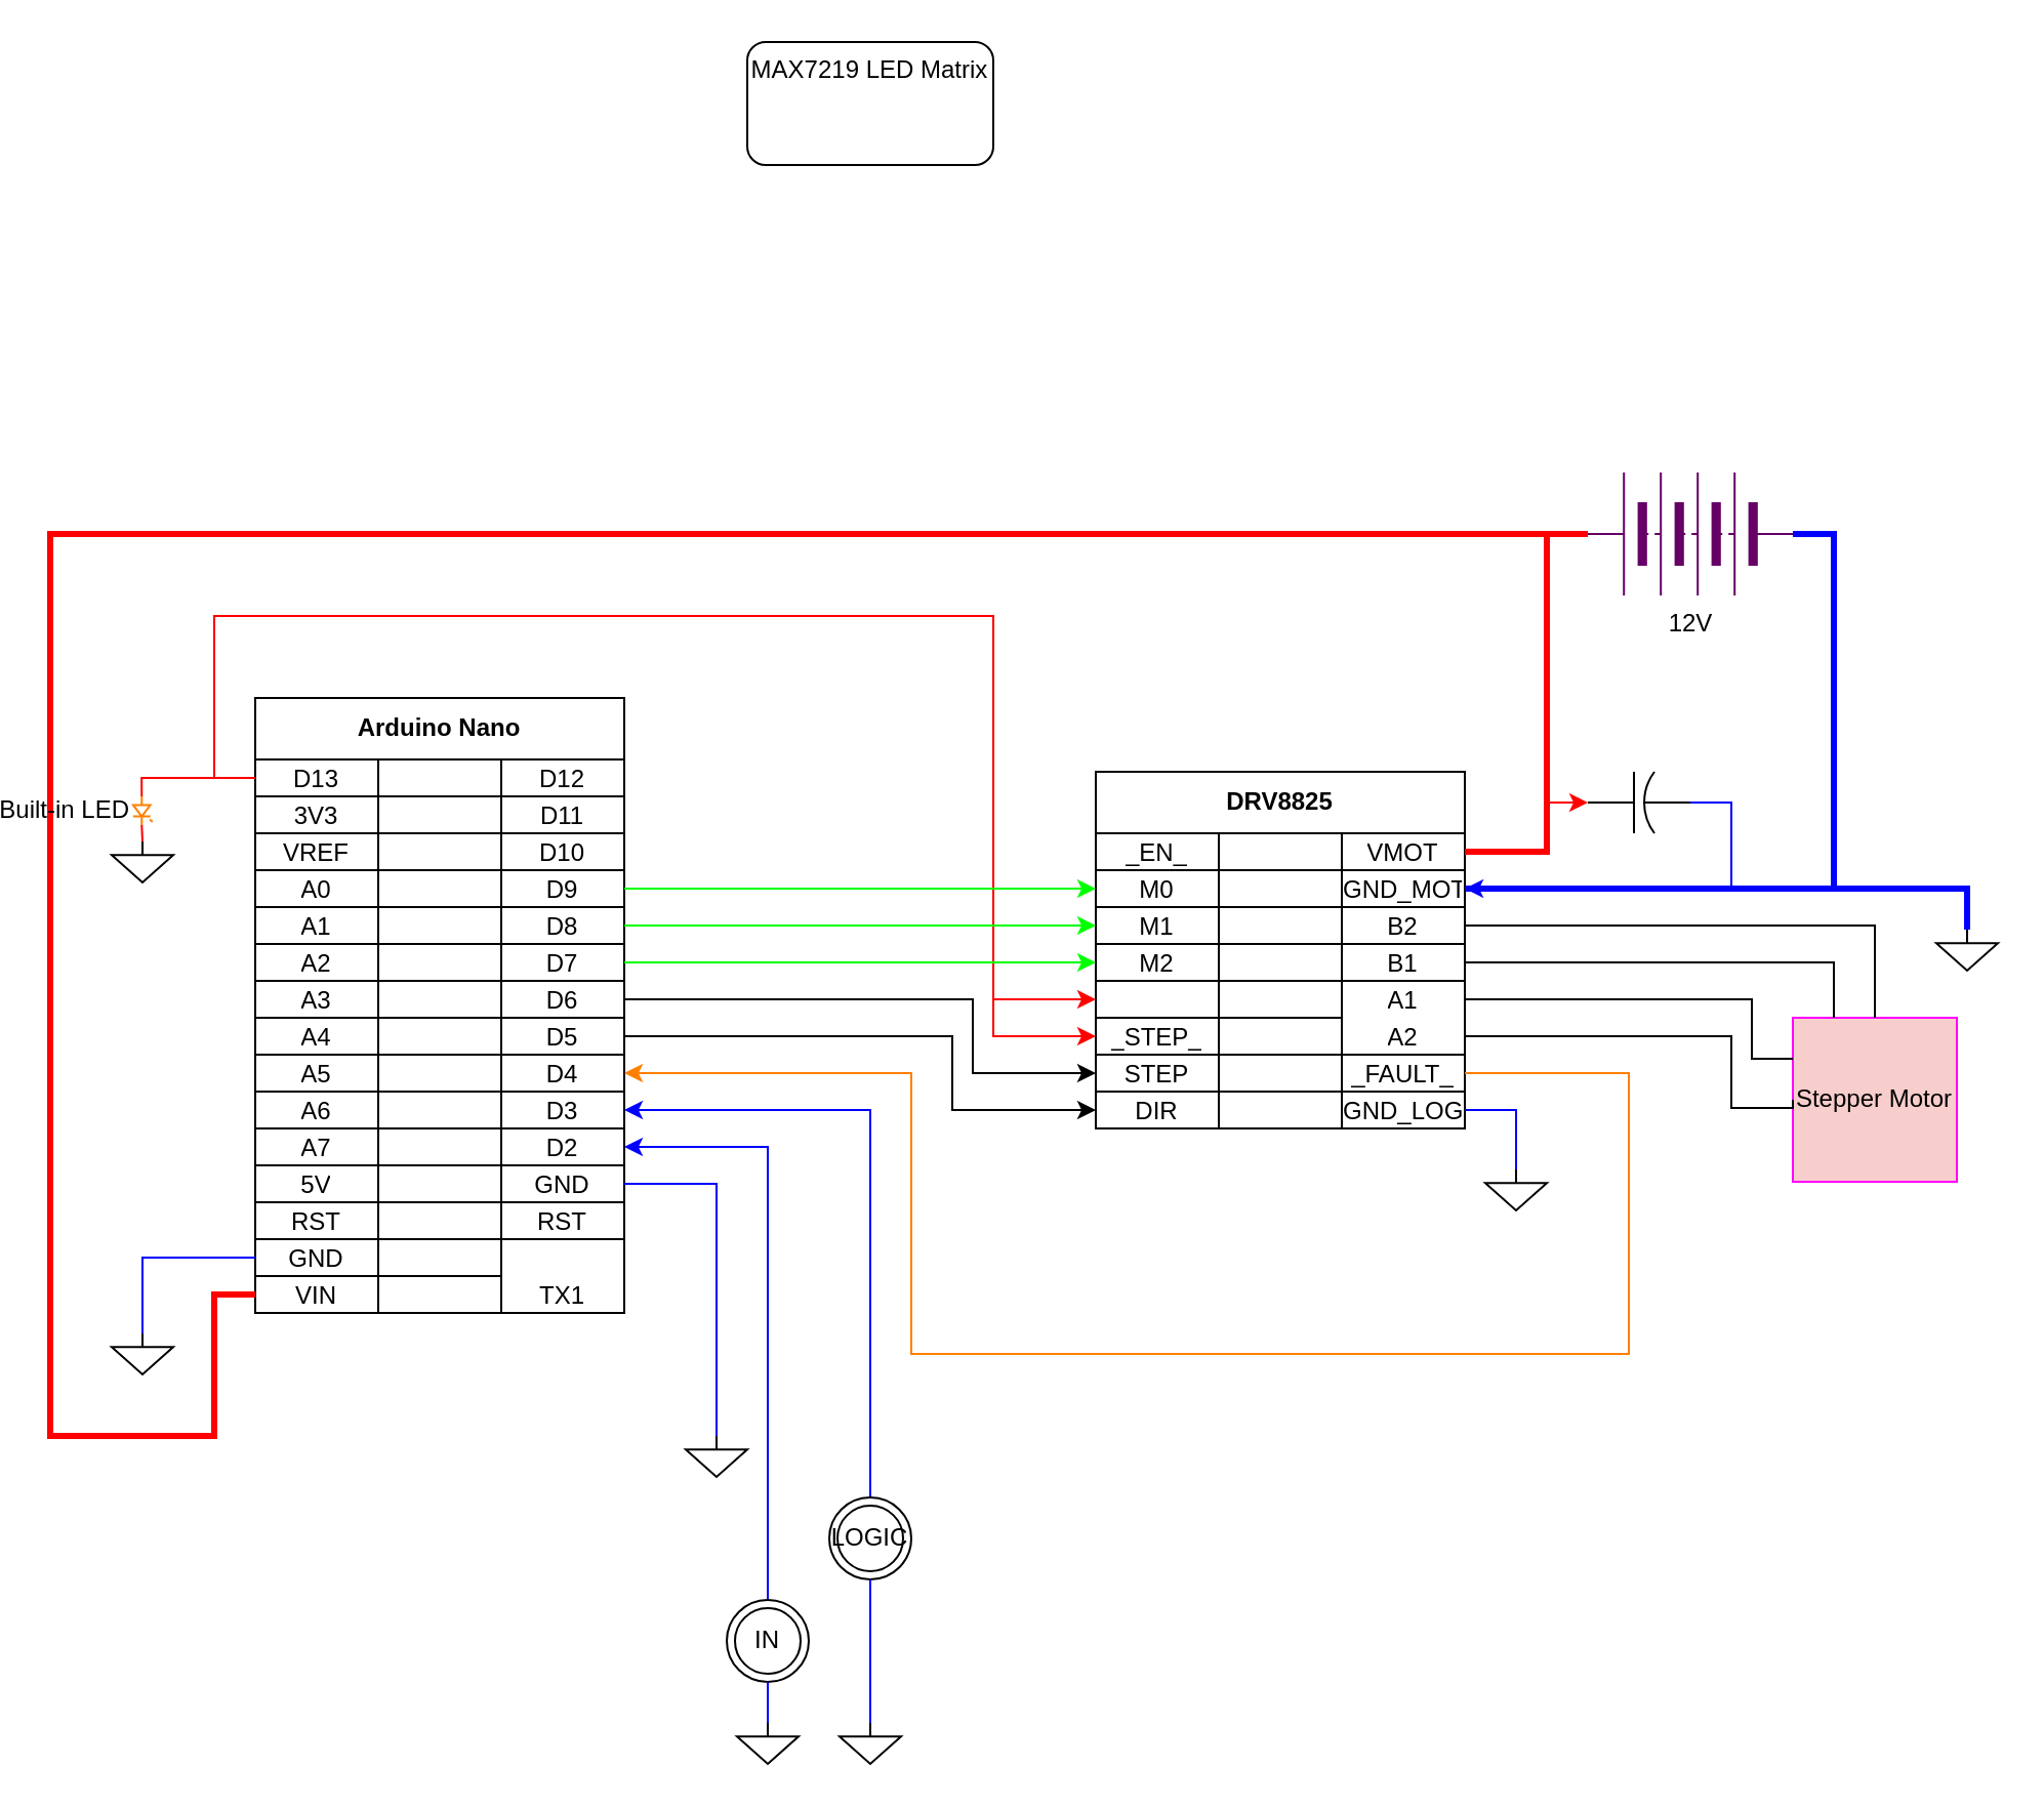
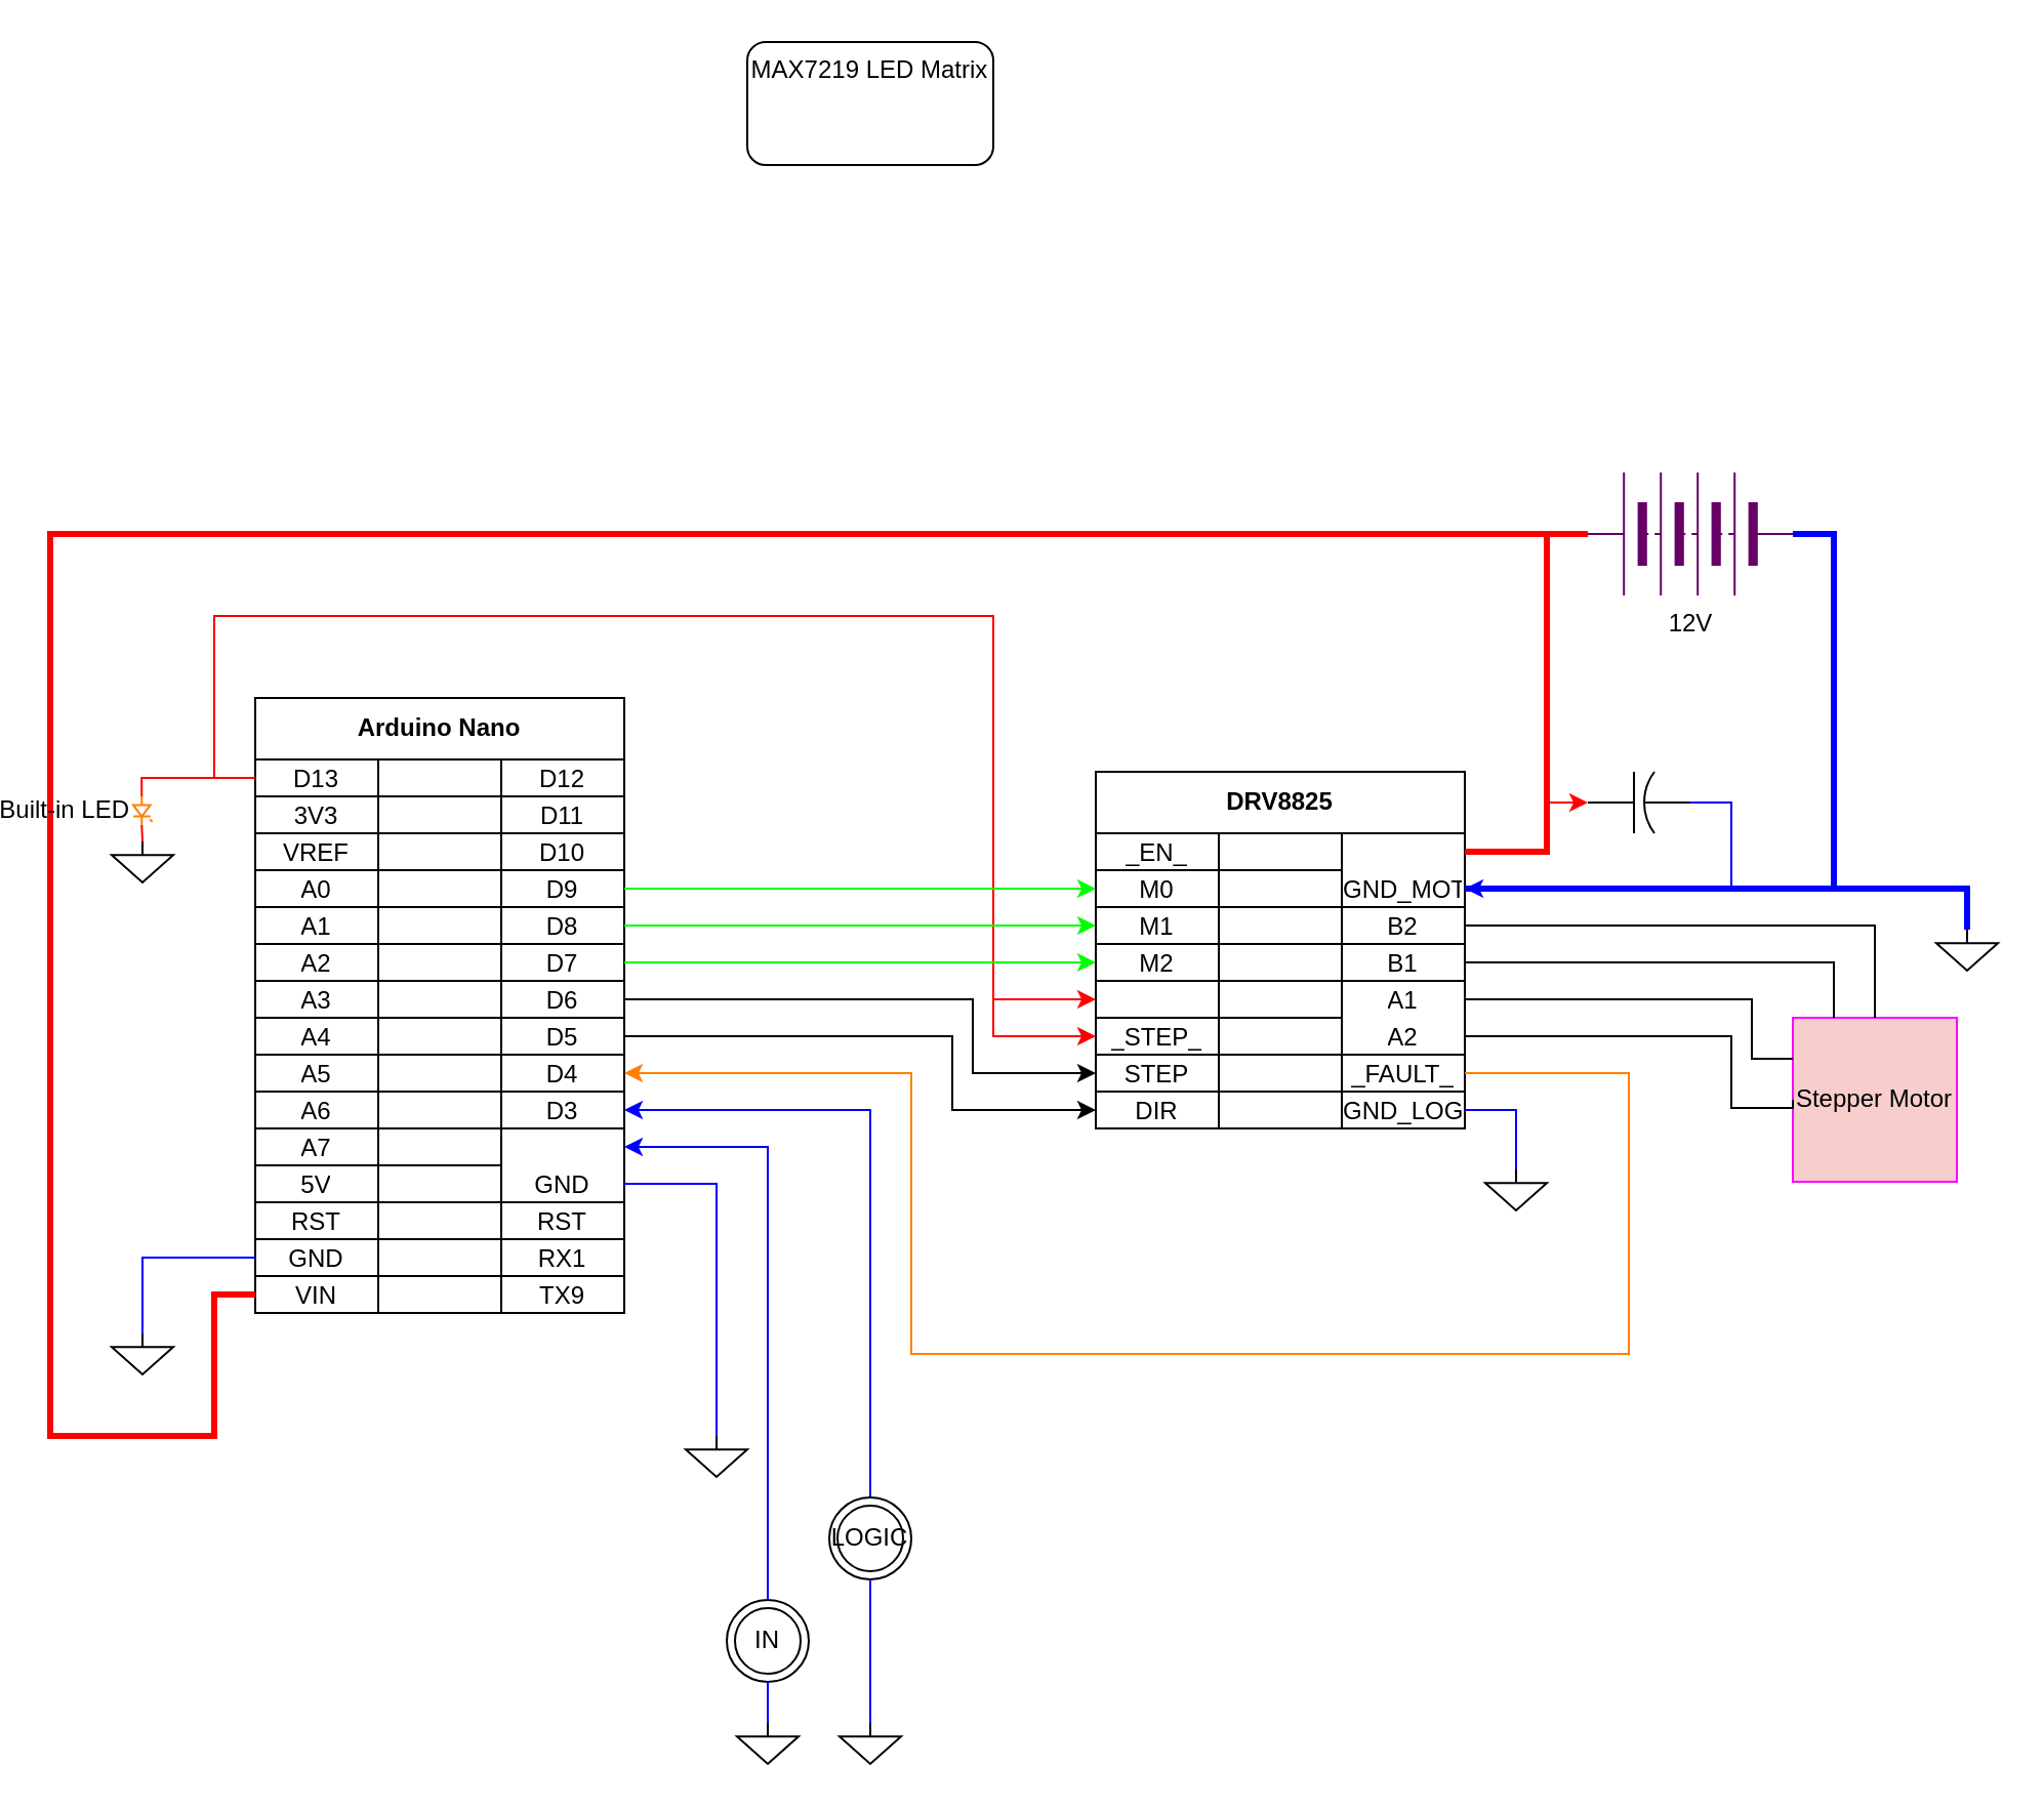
- <mxCell id="67" value="VMOT" style="shape=partialRectangle;html=1;whiteSpace=wrap;connectable=0;fillColor=none;top=0;left=0;bottom=0;right=0;overflow=hidden;" parent="64" vertex="1"><mxGeometry x="120" width="60" height="18" as="geometry" /></mxCell>
- <mxCell id="46" value="D2" style="shape=partialRectangle;html=1;whiteSpace=wrap;connectable=0;fillColor=none;top=0;left=0;bottom=0;right=0;overflow=hidden;" parent="43" vertex="1"><mxGeometry x="120" width="60" height="18" as="geometry" /></mxCell>
+ <mxCell id="58" value="RX1" style="shape=partialRectangle;html=1;whiteSpace=wrap;connectable=0;fillColor=none;top=0;left=0;bottom=0;right=0;overflow=hidden;" parent="55" vertex="1"><mxGeometry x="120" width="60" height="18" as="geometry" /></mxCell>
- <mxCell id="62" value="TX1" style="shape=partialRectangle;html=1;whiteSpace=wrap;connectable=0;fillColor=none;top=0;left=0;bottom=0;right=0;overflow=hidden;" parent="59" vertex="1"><mxGeometry x="120" width="60" height="18" as="geometry" /></mxCell>
+ <mxCell id="62" value="TX9" style="shape=partialRectangle;html=1;whiteSpace=wrap;connectable=0;fillColor=none;top=0;left=0;bottom=0;right=0;overflow=hidden;" parent="59" vertex="1"><mxGeometry x="120" width="60" height="18" as="geometry" /></mxCell>
